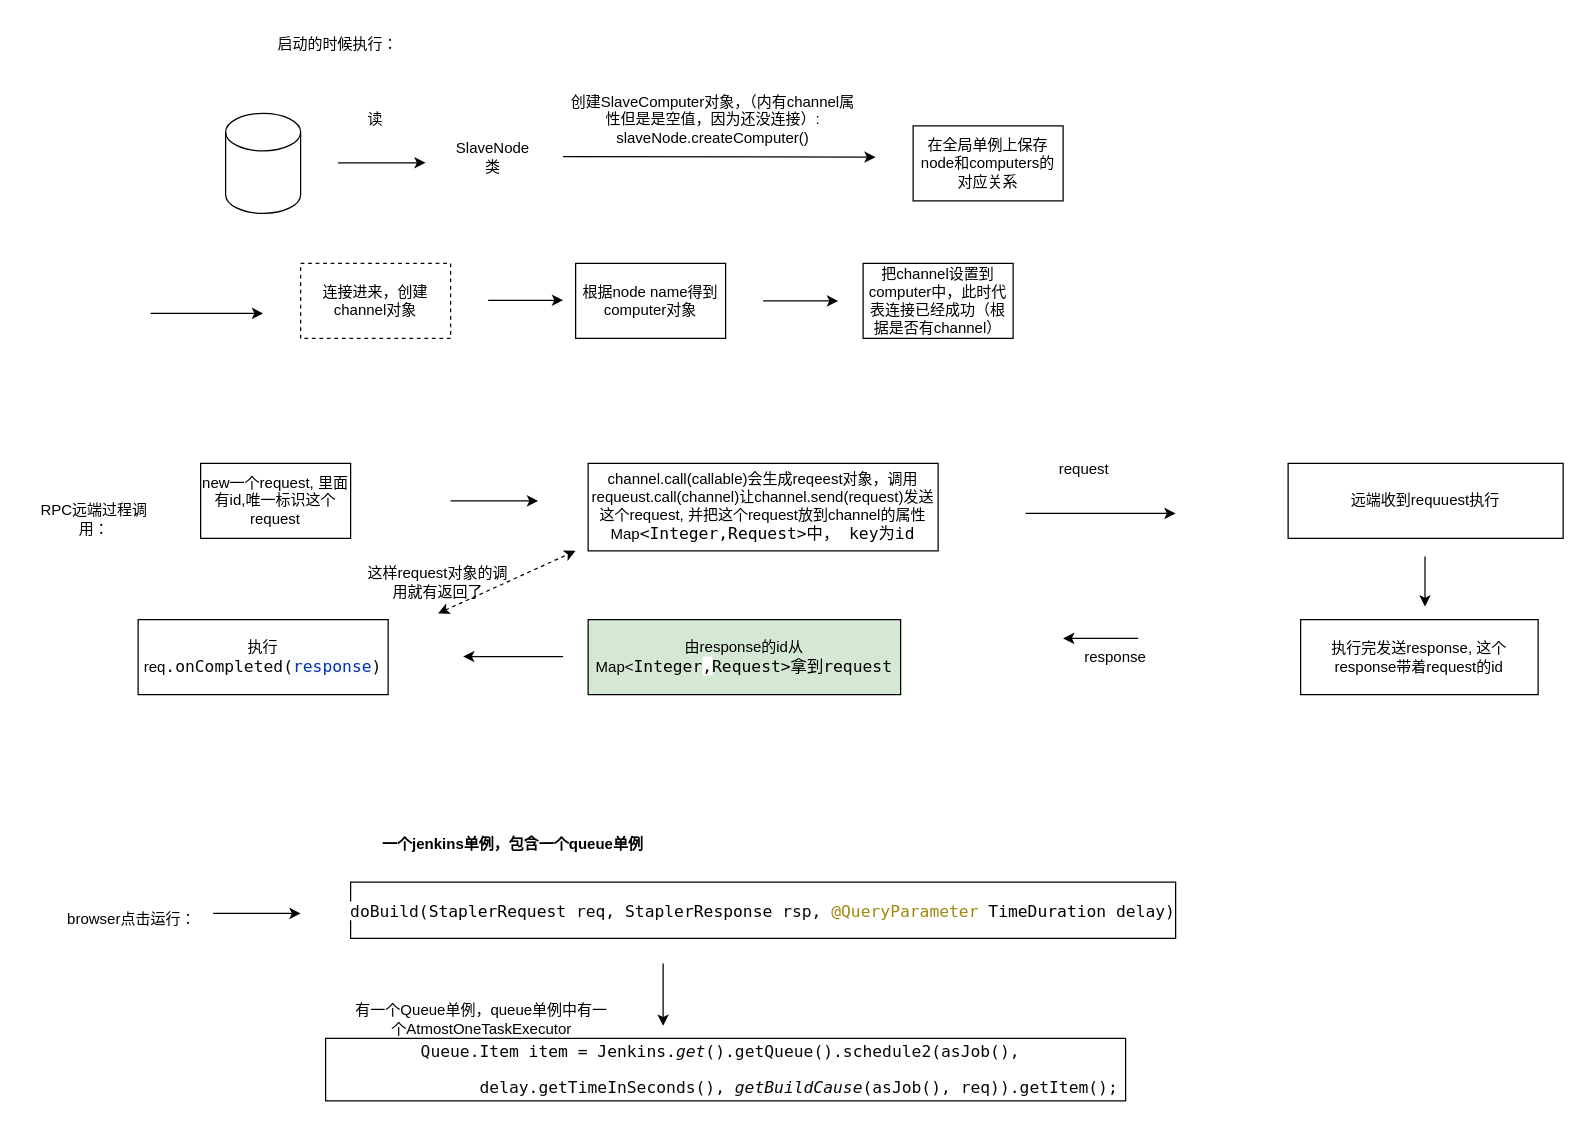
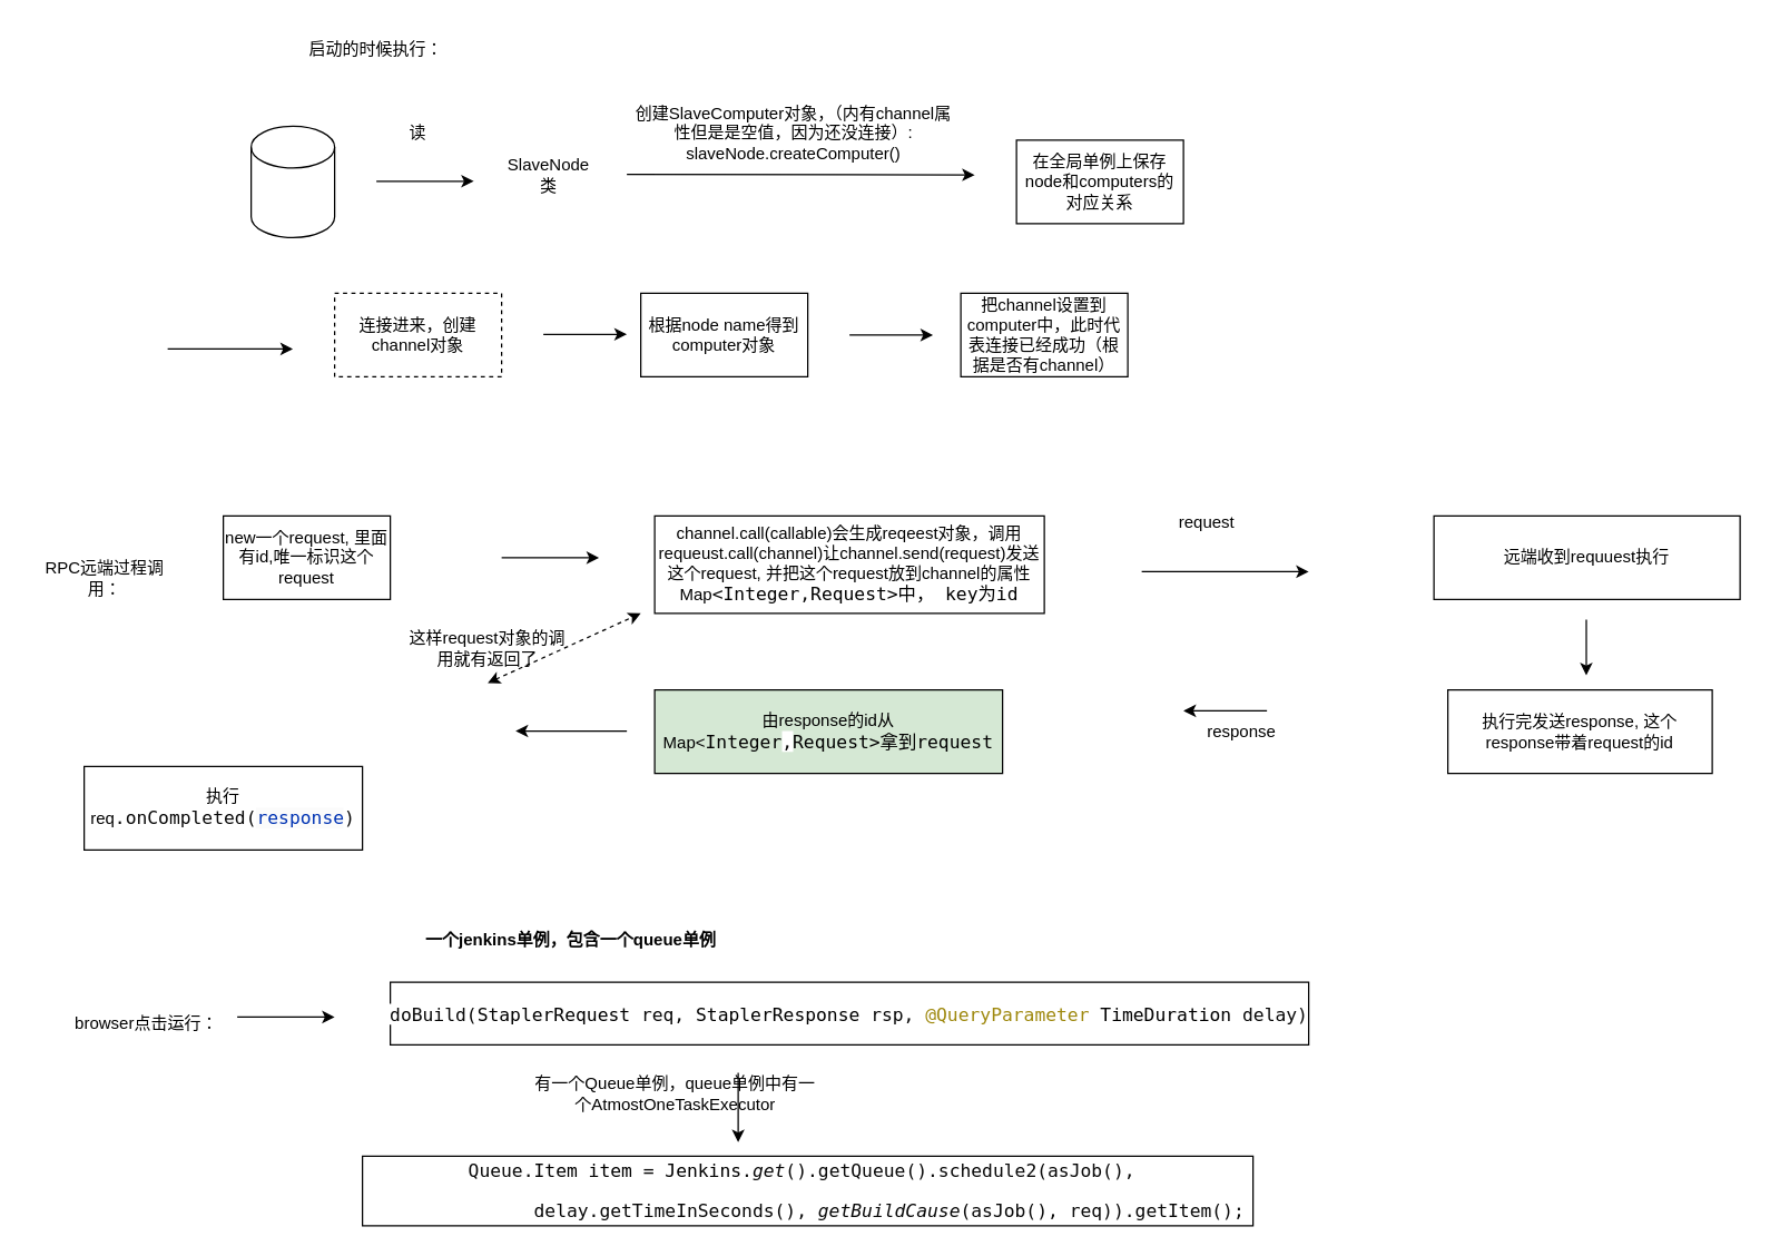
- <mxCell id="28" value="执行req&lt;span style=&quot;background-color: rgb(255, 255, 255); color: rgb(8, 8, 8); font-family: &amp;quot;JetBrains Mono&amp;quot;, monospace; font-size: 9.8pt;&quot;&gt;.onCompleted(&lt;/span&gt;&lt;span style=&quot;font-family: &amp;quot;JetBrains Mono&amp;quot;, monospace; font-size: 9.8pt; background-color: rgb(251, 251, 251);&quot;&gt;&lt;font color=&quot;#0033b3&quot;&gt;response&lt;/font&gt;&lt;/span&gt;&lt;span style=&quot;background-color: rgb(255, 255, 255); color: rgb(8, 8, 8); font-family: &amp;quot;JetBrains Mono&amp;quot;, monospace; font-size: 9.8pt;&quot;&gt;)&lt;/span&gt;" style="rounded=0;whiteSpace=wrap;html=1;" parent="1" vertex="1"><mxGeometry x="110" y="495" width="200" height="60" as="geometry" /></mxCell>
+ <mxCell id="28" value="执行req&lt;span style=&quot;background-color: rgb(255, 255, 255); color: rgb(8, 8, 8); font-family: &amp;quot;JetBrains Mono&amp;quot;, monospace; font-size: 9.8pt;&quot;&gt;.onCompleted(&lt;/span&gt;&lt;span style=&quot;font-family: &amp;quot;JetBrains Mono&amp;quot;, monospace; font-size: 9.8pt; background-color: rgb(251, 251, 251);&quot;&gt;&lt;font color=&quot;#0033b3&quot;&gt;response&lt;/font&gt;&lt;/span&gt;&lt;span style=&quot;background-color: rgb(255, 255, 255); color: rgb(8, 8, 8); font-family: &amp;quot;JetBrains Mono&amp;quot;, monospace; font-size: 9.8pt;&quot;&gt;)&lt;/span&gt;" style="rounded=0;whiteSpace=wrap;html=1;" parent="1" vertex="1"><mxGeometry x="60" y="550" width="200" height="60" as="geometry" /></mxCell>
- <mxCell id="37" value="有一个Queue单例，queue单例中有一个AtmostOneTaskExecutor" style="text;html=1;strokeColor=none;fillColor=none;align=center;verticalAlign=middle;whiteSpace=wrap;rounded=0;" vertex="1" parent="1"><mxGeometry x="280" y="800" width="210" height="30" as="geometry" /></mxCell>
+ <mxCell id="37" value="有一个Queue单例，queue单例中有一个AtmostOneTaskExecutor" style="text;html=1;strokeColor=none;fillColor=none;align=center;verticalAlign=middle;whiteSpace=wrap;rounded=0;" vertex="1" parent="1"><mxGeometry x="380" y="770" width="210" height="30" as="geometry" /></mxCell>
